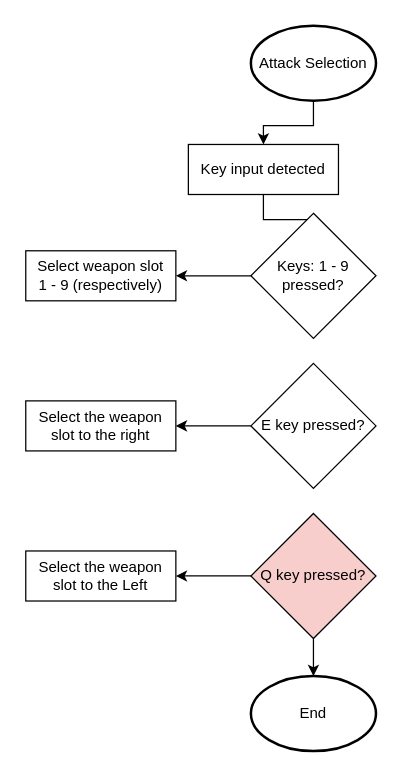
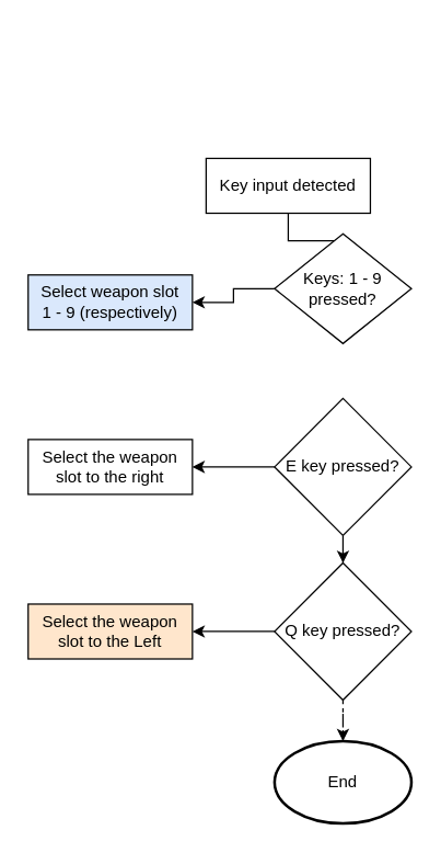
- <mxCell id="3" value="Attack Selection" style="strokeWidth=2;html=1;shape=mxgraph.flowchart.start_1;whiteSpace=wrap;" vertex="1" parent="1"><mxGeometry x="200" y="20" width="100" height="60" as="geometry" /></mxCell>
- <mxCell id="2" value="" style="edgeStyle=orthogonalEdgeStyle;rounded=0;orthogonalLoop=1;jettySize=auto;html=1;" edge="1" parent="1" source="3" target="5"><mxGeometry relative="1" as="geometry" /></mxCell>
- <mxCell id="8" value="Select weapon slot &lt;br&gt;1 - 9 (respectively)" style="rounded=0;whiteSpace=wrap;html=1;" vertex="1" parent="1"><mxGeometry x="20" y="200" width="120" height="40" as="geometry" /></mxCell>
+ <mxCell id="8" value="Select weapon slot &lt;br&gt;1 - 9 (respectively)" style="rounded=0;whiteSpace=wrap;html=1;fillColor=#dae8fc;" vertex="1" parent="1"><mxGeometry x="20" y="200" width="120" height="40" as="geometry" /></mxCell>
- <mxCell id="7" value="Keys: 1 - 9 pressed?" style="rhombus;whiteSpace=wrap;html=1;" vertex="1" parent="1"><mxGeometry x="200" y="170" width="100" height="100" as="geometry" /></mxCell>
+ <mxCell id="7" value="Keys: 1 - 9 pressed?" style="rhombus;whiteSpace=wrap;html=1;" vertex="1" parent="1"><mxGeometry x="200" y="170" width="100" height="80" as="geometry" /></mxCell>
+ <mxCell id="10" value="" style="edgeStyle=orthogonalEdgeStyle;rounded=0;orthogonalLoop=1;jettySize=auto;html=1;" edge="1" parent="1" source="11" target="15"><mxGeometry relative="1" as="geometry" /></mxCell>
- <mxCell id="16" value="Select the weapon slot to the Left" style="rounded=0;whiteSpace=wrap;html=1;" vertex="1" parent="1"><mxGeometry x="20" y="440" width="120" height="40" as="geometry" /></mxCell>
+ <mxCell id="16" value="Select the weapon slot to the Left" style="rounded=0;whiteSpace=wrap;html=1;fillColor=#ffe6cc;" vertex="1" parent="1"><mxGeometry x="20" y="440" width="120" height="40" as="geometry" /></mxCell>
- <mxCell id="15" value="Q key pressed?" style="rhombus;whiteSpace=wrap;html=1;fillColor=#f8cecc;" vertex="1" parent="1"><mxGeometry x="200" y="410" width="100" height="100" as="geometry" /></mxCell>
+ <mxCell id="15" value="Q key pressed?" style="rhombus;whiteSpace=wrap;html=1;" vertex="1" parent="1"><mxGeometry x="200" y="410" width="100" height="100" as="geometry" /></mxCell>
- <mxCell id="14" value="" style="edgeStyle=orthogonalEdgeStyle;rounded=0;orthogonalLoop=1;jettySize=auto;html=1;" edge="1" parent="1" source="15" target="17"><mxGeometry relative="1" as="geometry" /></mxCell>
+ <mxCell id="14" value="" style="edgeStyle=orthogonalEdgeStyle;rounded=0;orthogonalLoop=1;jettySize=auto;html=1;dashed=1;" edge="1" parent="1" source="15" target="17"><mxGeometry relative="1" as="geometry" /></mxCell>
